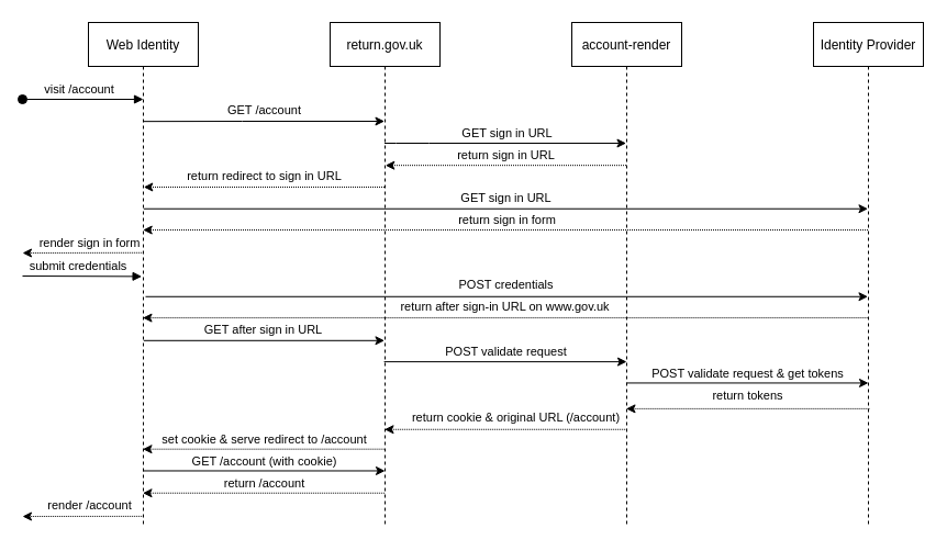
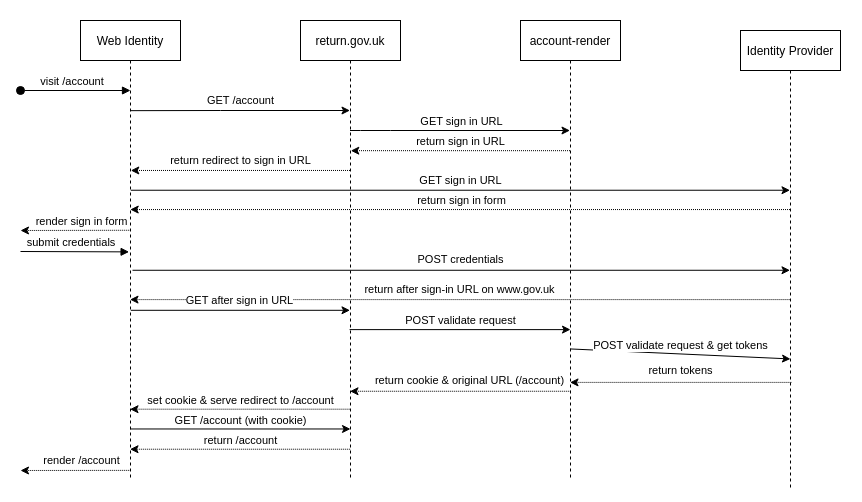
- <mxCell id="13" value="Identity Provider" style="shape=umlLifeline;perimeter=lifelinePerimeter;container=1;collapsible=0;recursiveResize=0;rounded=0;shadow=0;strokeWidth=1;" vertex="1" parent="1"><mxGeometry x="740" y="20" width="100" height="460" as="geometry" /></mxCell>
+ <mxCell id="13" value="Identity Provider" style="shape=umlLifeline;perimeter=lifelinePerimeter;container=1;collapsible=0;recursiveResize=0;rounded=0;shadow=0;strokeWidth=1;" vertex="1" parent="1"><mxGeometry x="740" y="30" width="100" height="460" as="geometry" /></mxCell>
